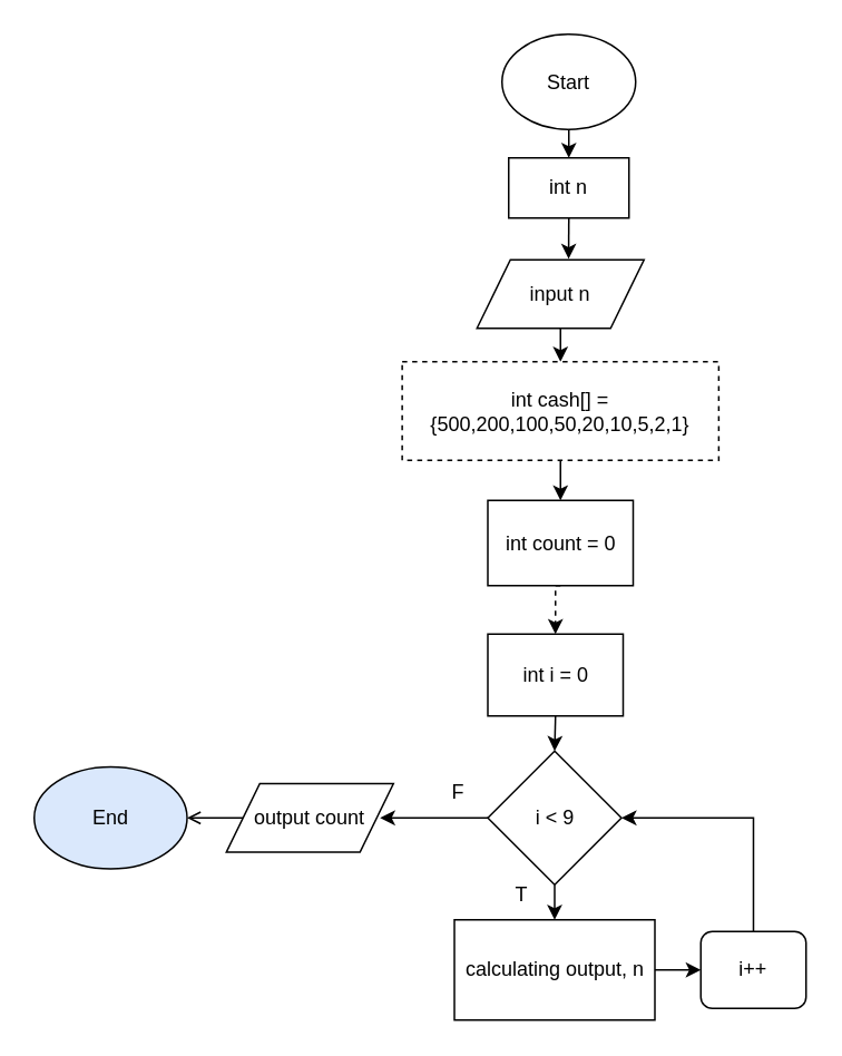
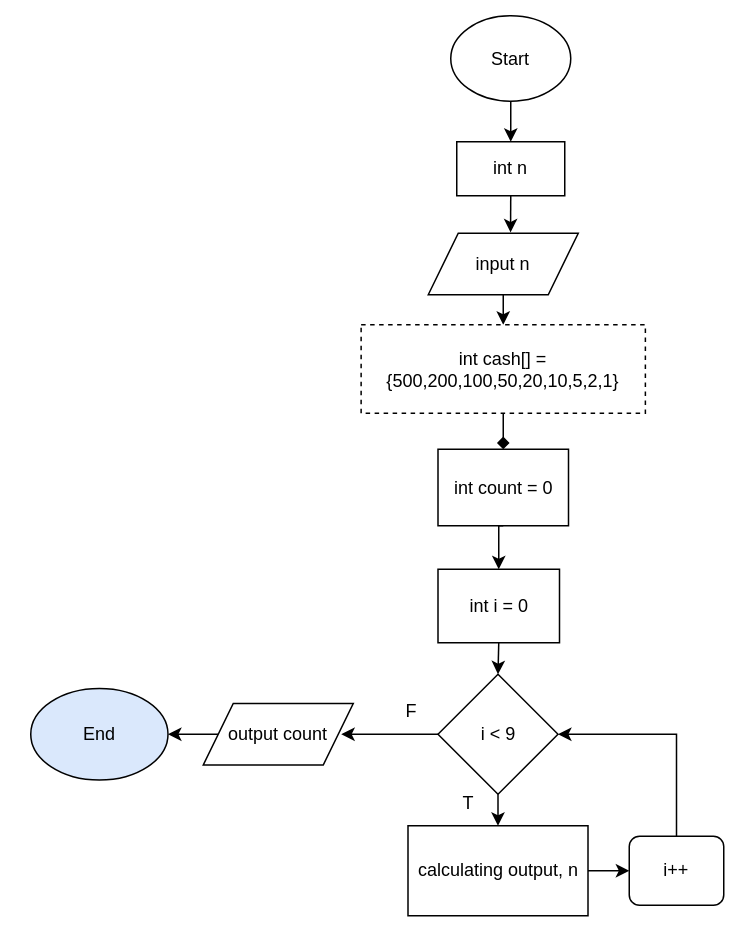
- <mxCell id="3" value="Start" style="ellipse;whiteSpace=wrap;html=1;" vertex="1" parent="1"><mxGeometry x="300" y="20" width="80" height="57" as="geometry" /></mxCell>
+ <mxCell id="3" value="Start" style="ellipse;whiteSpace=wrap;html=1;" vertex="1" parent="1"><mxGeometry x="300" y="10" width="80" height="57" as="geometry" /></mxCell>
- <mxCell id="8" style="edgeStyle=orthogonalEdgeStyle;rounded=0;orthogonalLoop=1;jettySize=auto;html=1;exitX=0.5;exitY=1;exitDx=0;exitDy=0;entryX=0.5;entryY=0;entryDx=0;entryDy=0;" edge="1" parent="1" source="9" target="11"><mxGeometry relative="1" as="geometry" /></mxCell>
+ <mxCell id="8" style="edgeStyle=orthogonalEdgeStyle;rounded=0;orthogonalLoop=1;jettySize=auto;html=1;exitX=0.5;exitY=1;exitDx=0;exitDy=0;entryX=0.5;entryY=0;entryDx=0;entryDy=0;endArrow=diamond;" edge="1" parent="1" source="9" target="11"><mxGeometry relative="1" as="geometry" /></mxCell>
- <mxCell id="10" style="edgeStyle=orthogonalEdgeStyle;rounded=0;orthogonalLoop=1;jettySize=auto;html=1;exitX=0.5;exitY=1;exitDx=0;exitDy=0;entryX=0.5;entryY=0;entryDx=0;entryDy=0;dashed=1;" edge="1" parent="1" source="11" target="13"><mxGeometry relative="1" as="geometry" /></mxCell>
+ <mxCell id="10" style="edgeStyle=orthogonalEdgeStyle;rounded=0;orthogonalLoop=1;jettySize=auto;html=1;exitX=0.5;exitY=1;exitDx=0;exitDy=0;entryX=0.5;entryY=0;entryDx=0;entryDy=0;" edge="1" parent="1" source="11" target="13"><mxGeometry relative="1" as="geometry" /></mxCell>
- <mxCell id="21" style="edgeStyle=orthogonalEdgeStyle;rounded=0;orthogonalLoop=1;jettySize=auto;html=1;exitX=0;exitY=0.5;exitDx=0;exitDy=0;entryX=1;entryY=0.5;entryDx=0;entryDy=0;endArrow=open;" edge="1" parent="1" source="22" target="23"><mxGeometry relative="1" as="geometry" /></mxCell>
+ <mxCell id="21" style="edgeStyle=orthogonalEdgeStyle;rounded=0;orthogonalLoop=1;jettySize=auto;html=1;exitX=0;exitY=0.5;exitDx=0;exitDy=0;entryX=1;entryY=0.5;entryDx=0;entryDy=0;" edge="1" parent="1" source="22" target="23"><mxGeometry relative="1" as="geometry" /></mxCell>
